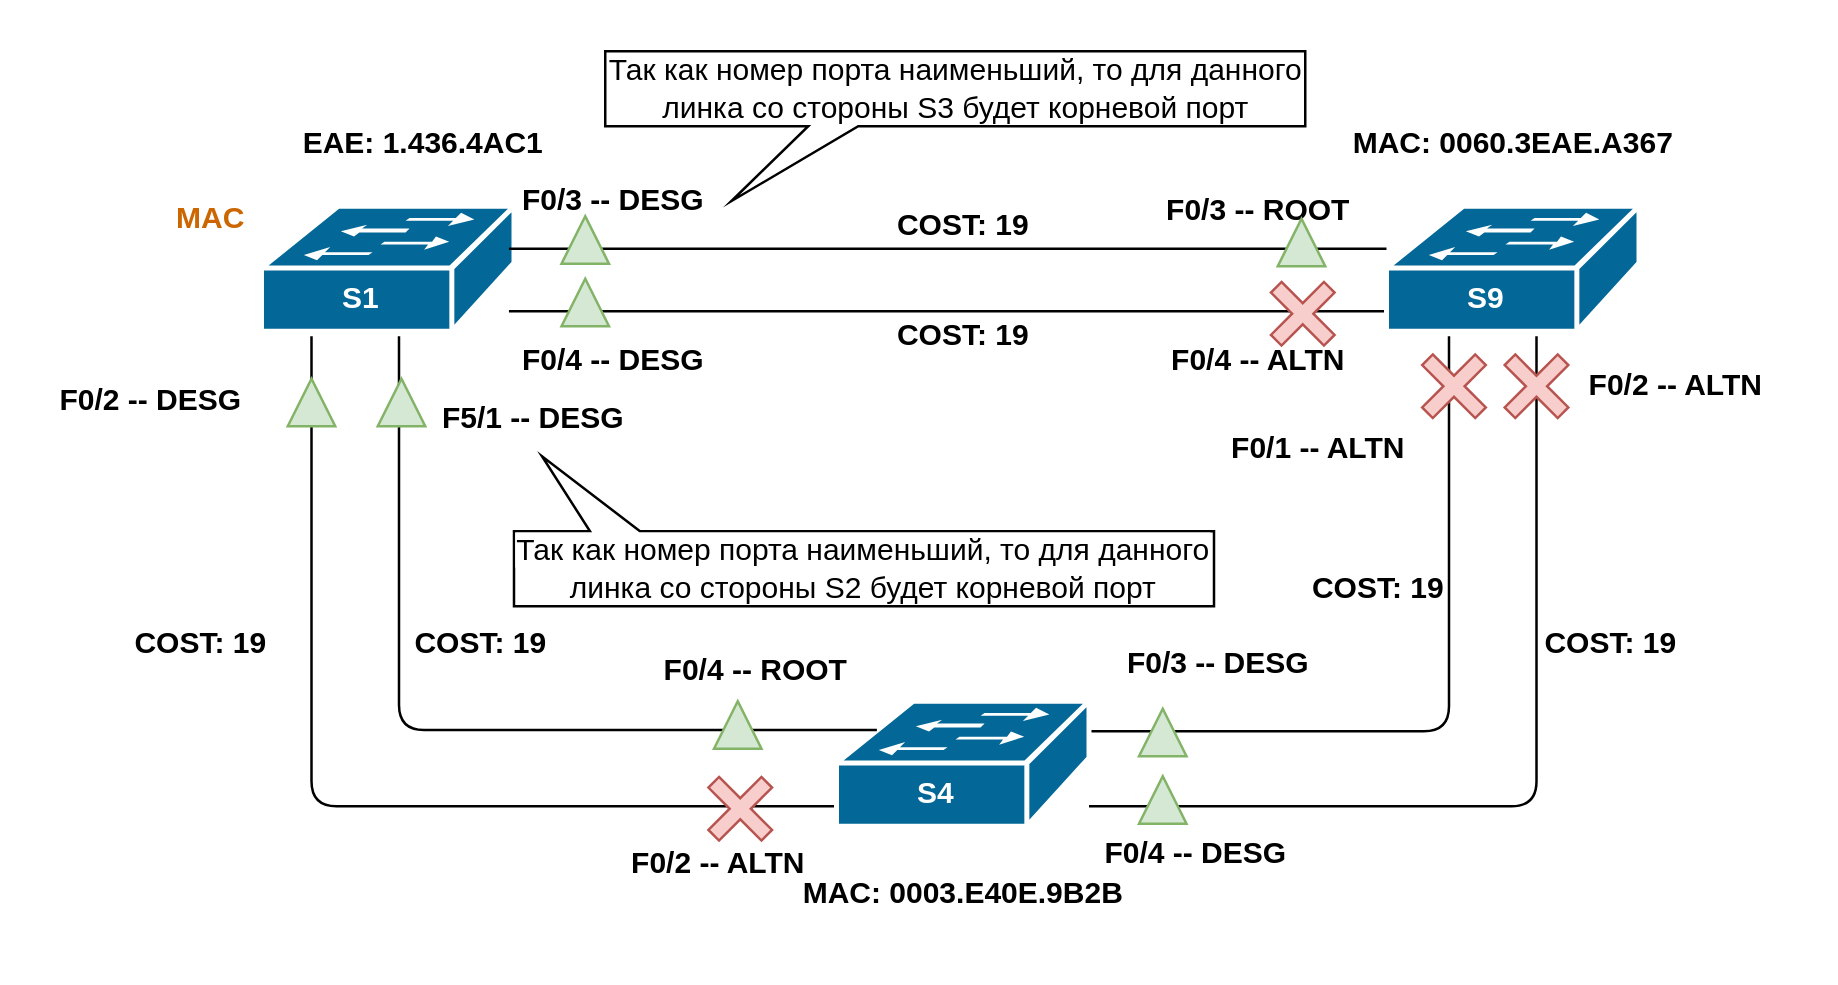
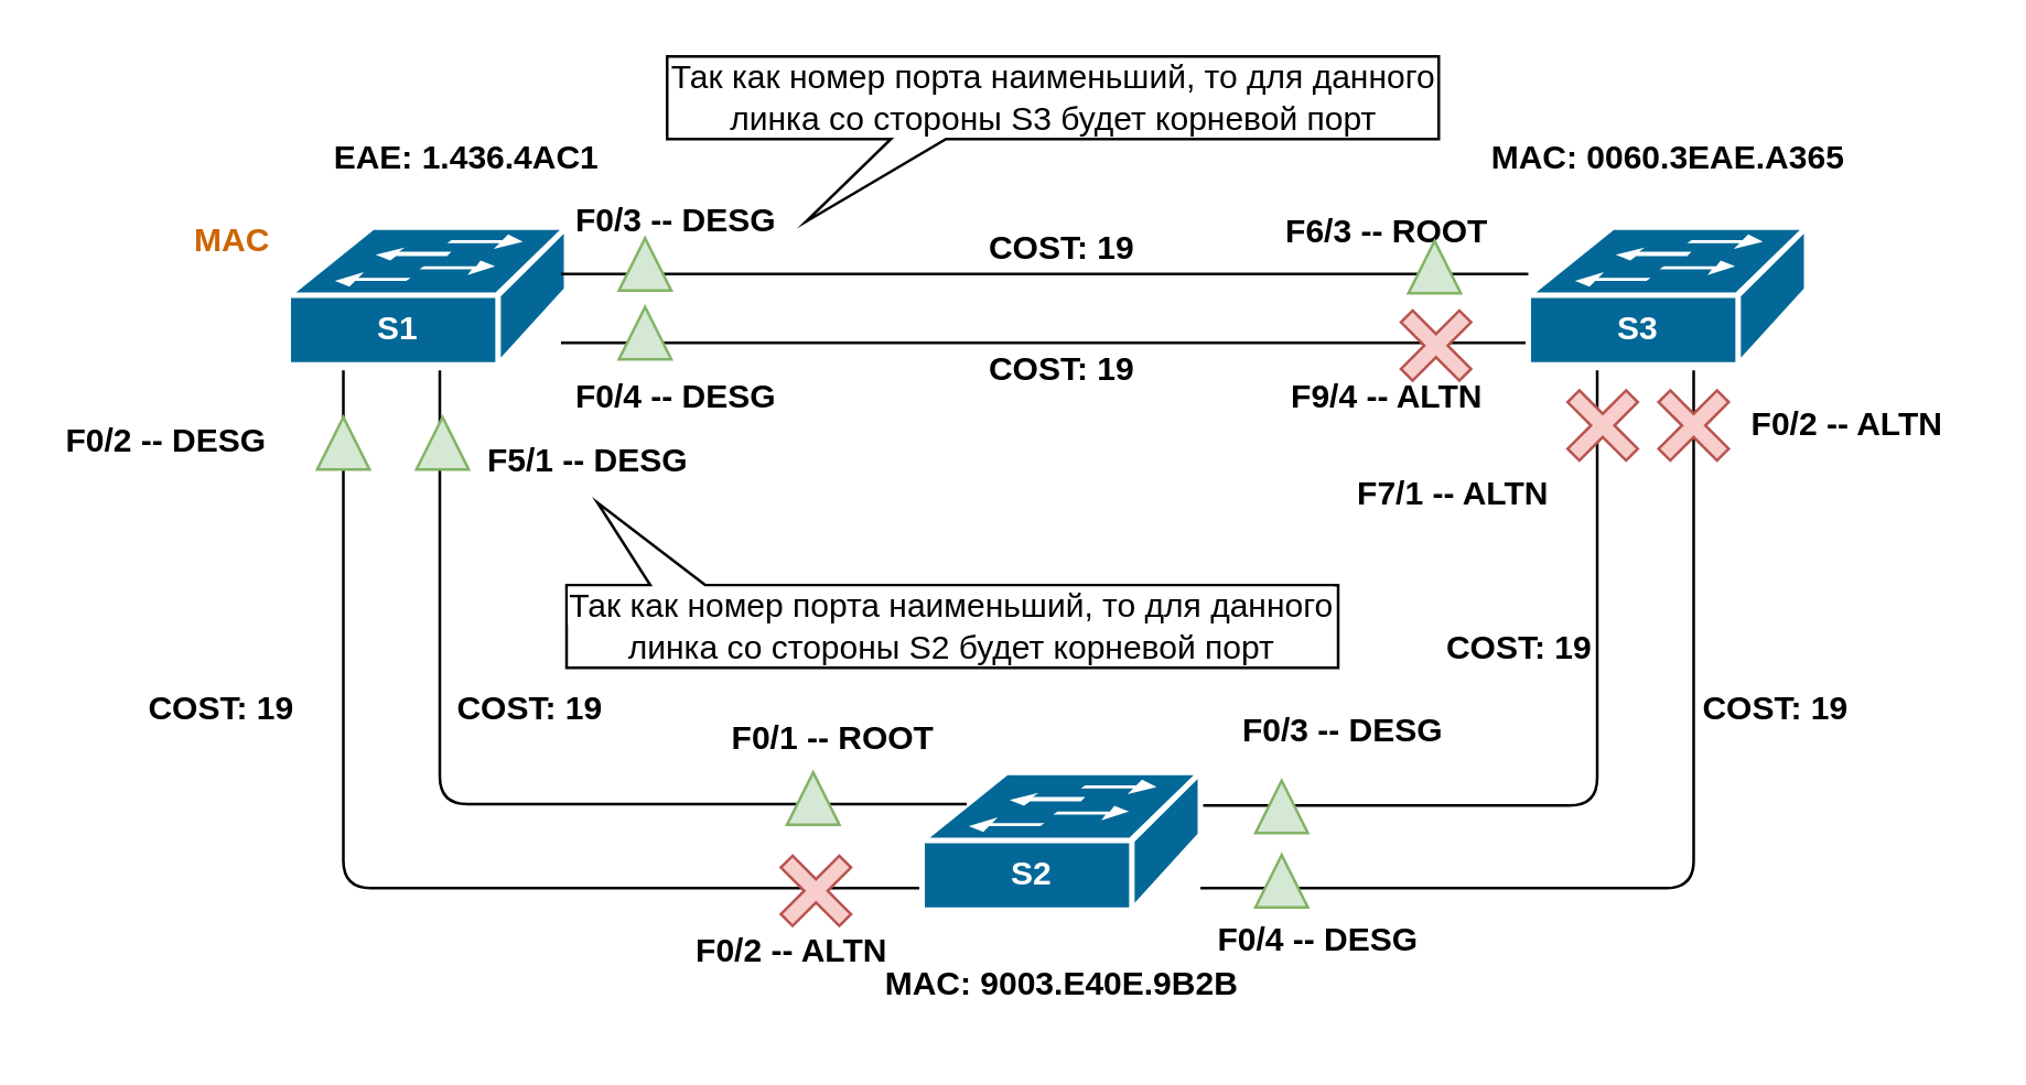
- <mxCell id="15" value="&lt;b&gt;MAC:&amp;nbsp;0060.3EAE.A367&lt;/b&gt;" style="text;html=1;strokeColor=none;fillColor=none;align=center;verticalAlign=middle;whiteSpace=wrap;rounded=0;fontColor=#000000;" parent="1" vertex="1"><mxGeometry x="529.5" y="42" width="150" height="30" as="geometry" /></mxCell>
+ <mxCell id="15" value="&lt;b&gt;MAC:&amp;nbsp;0060.3EAE.A365&lt;/b&gt;" style="text;html=1;strokeColor=none;fillColor=none;align=center;verticalAlign=middle;whiteSpace=wrap;rounded=0;fontColor=#000000;" parent="1" vertex="1"><mxGeometry x="529.5" y="42" width="150" height="30" as="geometry" /></mxCell>
- <mxCell id="31" value="&lt;font color=&quot;#000000&quot;&gt;&lt;b&gt;F0/3 -- ROOT&lt;/b&gt;&lt;/font&gt;" style="text;html=1;strokeColor=none;fillColor=none;align=center;verticalAlign=middle;whiteSpace=wrap;rounded=0;fontColor=#CC6600;" vertex="1" parent="1"><mxGeometry x="459.5" y="69" width="85.5" height="30" as="geometry" /></mxCell>
+ <mxCell id="31" value="&lt;font color=&quot;#000000&quot;&gt;&lt;b&gt;F6/3 -- ROOT&lt;/b&gt;&lt;/font&gt;" style="text;html=1;strokeColor=none;fillColor=none;align=center;verticalAlign=middle;whiteSpace=wrap;rounded=0;fontColor=#CC6600;" vertex="1" parent="1"><mxGeometry x="459.5" y="69" width="85.5" height="30" as="geometry" /></mxCell>
- <mxCell id="11" value="&lt;b&gt;S9&lt;/b&gt;" style="text;html=1;strokeColor=none;fillColor=none;align=center;verticalAlign=middle;whiteSpace=wrap;rounded=0;fontColor=#FFFFFF;" parent="1" vertex="1"><mxGeometry x="564" y="104" width="60" height="30" as="geometry" /></mxCell>
+ <mxCell id="11" value="&lt;b&gt;S3&lt;/b&gt;" style="text;html=1;strokeColor=none;fillColor=none;align=center;verticalAlign=middle;whiteSpace=wrap;rounded=0;fontColor=#FFFFFF;" parent="1" vertex="1"><mxGeometry x="564" y="104" width="60" height="30" as="geometry" /></mxCell>
- <mxCell id="21" value="&lt;font color=&quot;#000000&quot;&gt;&lt;b&gt;F0/4 -- ALTN&lt;/b&gt;&lt;/font&gt;" style="text;html=1;strokeColor=none;fillColor=none;align=center;verticalAlign=middle;whiteSpace=wrap;rounded=0;fontColor=#CC6600;" parent="1" vertex="1"><mxGeometry x="459.5" y="129" width="85.5" height="30" as="geometry" /></mxCell>
+ <mxCell id="21" value="&lt;font color=&quot;#000000&quot;&gt;&lt;b&gt;F9/4 -- ALTN&lt;/b&gt;&lt;/font&gt;" style="text;html=1;strokeColor=none;fillColor=none;align=center;verticalAlign=middle;whiteSpace=wrap;rounded=0;fontColor=#CC6600;" parent="1" vertex="1"><mxGeometry x="459.5" y="129" width="85.5" height="30" as="geometry" /></mxCell>
- <mxCell id="41" value="&lt;font color=&quot;#000000&quot;&gt;&lt;b&gt;F0/1 -- ALTN&lt;/b&gt;&lt;/font&gt;" style="text;html=1;strokeColor=none;fillColor=none;align=center;verticalAlign=middle;whiteSpace=wrap;rounded=0;fontColor=#CC6600;" vertex="1" parent="1"><mxGeometry x="484" y="164" width="85.5" height="30" as="geometry" /></mxCell>
+ <mxCell id="41" value="&lt;font color=&quot;#000000&quot;&gt;&lt;b&gt;F7/1 -- ALTN&lt;/b&gt;&lt;/font&gt;" style="text;html=1;strokeColor=none;fillColor=none;align=center;verticalAlign=middle;whiteSpace=wrap;rounded=0;fontColor=#CC6600;" vertex="1" parent="1"><mxGeometry x="484" y="164" width="85.5" height="30" as="geometry" /></mxCell>
- <mxCell id="48" value="&lt;font color=&quot;#000000&quot;&gt;&lt;b&gt;F0/4 -- ROOT&lt;/b&gt;&lt;/font&gt;" style="text;html=1;strokeColor=none;fillColor=none;align=center;verticalAlign=middle;whiteSpace=wrap;rounded=0;fontColor=#CC6600;" vertex="1" parent="1"><mxGeometry x="258.5" y="253" width="85.5" height="30" as="geometry" /></mxCell>
+ <mxCell id="48" value="&lt;font color=&quot;#000000&quot;&gt;&lt;b&gt;F0/1 -- ROOT&lt;/b&gt;&lt;/font&gt;" style="text;html=1;strokeColor=none;fillColor=none;align=center;verticalAlign=middle;whiteSpace=wrap;rounded=0;fontColor=#CC6600;" vertex="1" parent="1"><mxGeometry x="258.5" y="253" width="85.5" height="30" as="geometry" /></mxCell>
- <mxCell id="12" value="&lt;b&gt;S4&lt;/b&gt;" style="text;html=1;strokeColor=none;fillColor=none;align=center;verticalAlign=middle;whiteSpace=wrap;rounded=0;fontColor=#FFFFFF;" parent="1" vertex="1"><mxGeometry x="344" y="302" width="60" height="30" as="geometry" /></mxCell>
+ <mxCell id="12" value="&lt;b&gt;S2&lt;/b&gt;" style="text;html=1;strokeColor=none;fillColor=none;align=center;verticalAlign=middle;whiteSpace=wrap;rounded=0;fontColor=#FFFFFF;" parent="1" vertex="1"><mxGeometry x="344" y="302" width="60" height="30" as="geometry" /></mxCell>
- <mxCell id="14" value="&lt;b&gt;MAC:&amp;nbsp;0003.E40E.9B2B&lt;/b&gt;" style="text;html=1;strokeColor=none;fillColor=none;align=center;verticalAlign=middle;whiteSpace=wrap;rounded=0;fontColor=#000000;" parent="1" vertex="1"><mxGeometry x="309.5" y="342" width="150" height="30" as="geometry" /></mxCell>
+ <mxCell id="14" value="&lt;b&gt;MAC:&amp;nbsp;9003.E40E.9B2B&lt;/b&gt;" style="text;html=1;strokeColor=none;fillColor=none;align=center;verticalAlign=middle;whiteSpace=wrap;rounded=0;fontColor=#000000;" parent="1" vertex="1"><mxGeometry x="309.5" y="342" width="150" height="30" as="geometry" /></mxCell>
